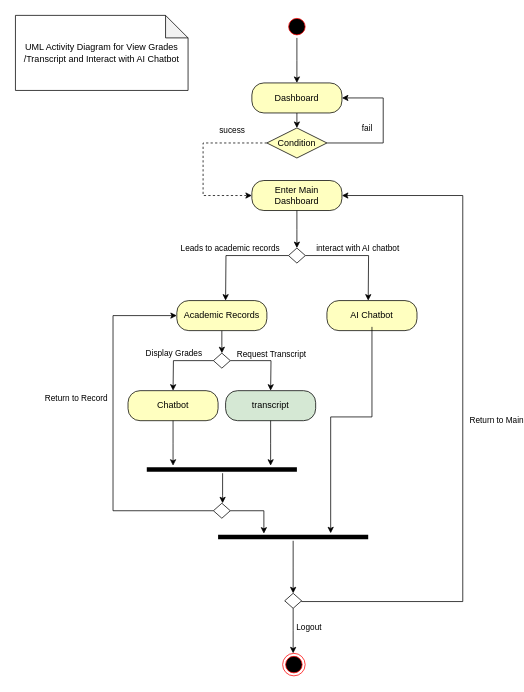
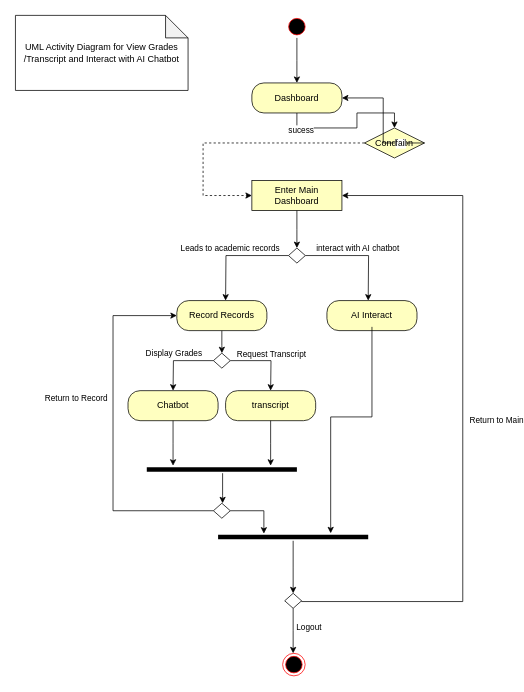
- <mxCell id="8" value="Condition" style="rhombus;whiteSpace=wrap;html=1;fontColor=#000000;fillColor=#ffffc0;strokeColor=#000000;" vertex="1" parent="1"><mxGeometry x="355" y="170" width="80" height="40" as="geometry" /></mxCell>
+ <mxCell id="8" value="Condition" style="rhombus;whiteSpace=wrap;html=1;fontColor=#000000;fillColor=#ffffc0;strokeColor=#000000;" vertex="1" parent="1"><mxGeometry x="485" y="170" width="80" height="40" as="geometry" /></mxCell>
- <mxCell id="6" value="Enter Main Dashboard" style="rounded=1;whiteSpace=wrap;html=1;arcSize=40;fontColor=#000000;fillColor=#ffffc0;strokeColor=#000000;" vertex="1" parent="1"><mxGeometry x="335" y="240" width="120" height="40" as="geometry" /></mxCell>
+ <mxCell id="6" value="Enter Main Dashboard" style="whiteSpace=wrap;html=1;arcSize=40;fontColor=#000000;fillColor=#ffffc0;strokeColor=#000000;rounded=0;" vertex="1" parent="1"><mxGeometry x="335" y="240" width="120" height="40" as="geometry" /></mxCell>
- <mxCell id="17" value="Academic Records" style="rounded=1;whiteSpace=wrap;html=1;arcSize=40;fontColor=#000000;fillColor=#ffffc0;strokeColor=#000000;" vertex="1" parent="1"><mxGeometry x="235" y="400" width="120" height="40" as="geometry" /></mxCell>
+ <mxCell id="17" value="Record Records" style="rounded=1;whiteSpace=wrap;html=1;arcSize=40;fontColor=#000000;fillColor=#ffffc0;strokeColor=#000000;" vertex="1" parent="1"><mxGeometry x="235" y="400" width="120" height="40" as="geometry" /></mxCell>
- <mxCell id="18" value="AI Chatbot" style="rounded=1;whiteSpace=wrap;html=1;arcSize=40;fontColor=#000000;fillColor=#ffffc0;strokeColor=#000000;" vertex="1" parent="1"><mxGeometry x="435" y="400" width="120" height="40" as="geometry" /></mxCell>
+ <mxCell id="18" value="AI Interact" style="rounded=1;whiteSpace=wrap;html=1;arcSize=40;fontColor=#000000;fillColor=#ffffc0;strokeColor=#000000;" vertex="1" parent="1"><mxGeometry x="435" y="400" width="120" height="40" as="geometry" /></mxCell>
- <mxCell id="27" value="transcript" style="rounded=1;whiteSpace=wrap;html=1;arcSize=40;fontColor=#000000;fillColor=#d5e8d4;strokeColor=#000000;" vertex="1" parent="1"><mxGeometry x="300" y="520" width="120" height="40" as="geometry" /></mxCell>
+ <mxCell id="27" value="transcript" style="rounded=1;whiteSpace=wrap;html=1;arcSize=40;fontColor=#000000;fillColor=#ffffc0;strokeColor=#000000;" vertex="1" parent="1"><mxGeometry x="300" y="520" width="120" height="40" as="geometry" /></mxCell>
